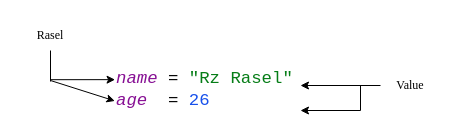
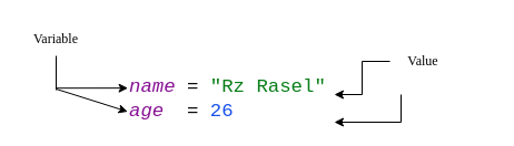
- <mxCell id="4" value="Rasel" style="text;html=1;strokeColor=none;fillColor=none;align=center;verticalAlign=middle;whiteSpace=wrap;rounded=0;fontFamily=Verdana;" parent="1" vertex="1"><mxGeometry x="20" y="20" width="60" height="30" as="geometry" /></mxCell>
+ <mxCell id="4" value="Variable" style="text;html=1;strokeColor=none;fillColor=none;align=center;verticalAlign=middle;whiteSpace=wrap;rounded=0;fontFamily=Verdana;" parent="1" vertex="1"><mxGeometry x="20" y="20" width="60" height="30" as="geometry" /></mxCell>
- <mxCell id="8" value="Value" style="text;html=1;strokeColor=none;fillColor=none;align=center;verticalAlign=middle;whiteSpace=wrap;rounded=0;fontFamily=Verdana;" vertex="1" parent="1"><mxGeometry x="380" y="70" width="60" height="30" as="geometry" /></mxCell>
+ <mxCell id="8" value="Value" style="text;html=1;strokeColor=none;fillColor=none;align=center;verticalAlign=middle;whiteSpace=wrap;rounded=0;fontFamily=Verdana;" vertex="1" parent="1"><mxGeometry x="350" y="40" width="60" height="30" as="geometry" /></mxCell>
